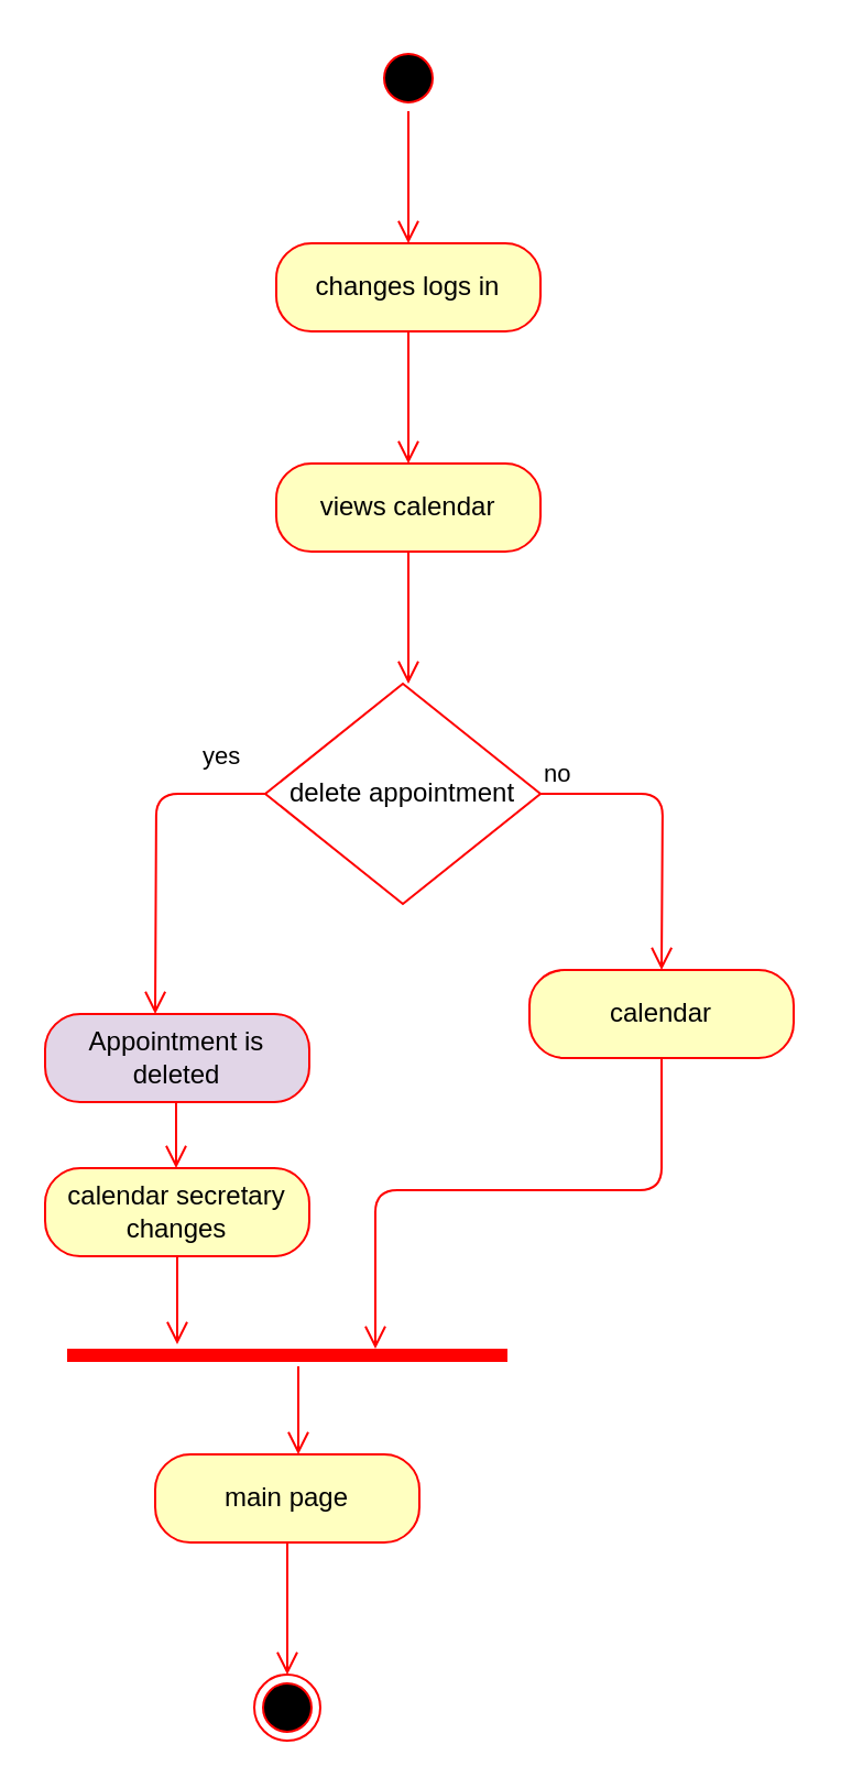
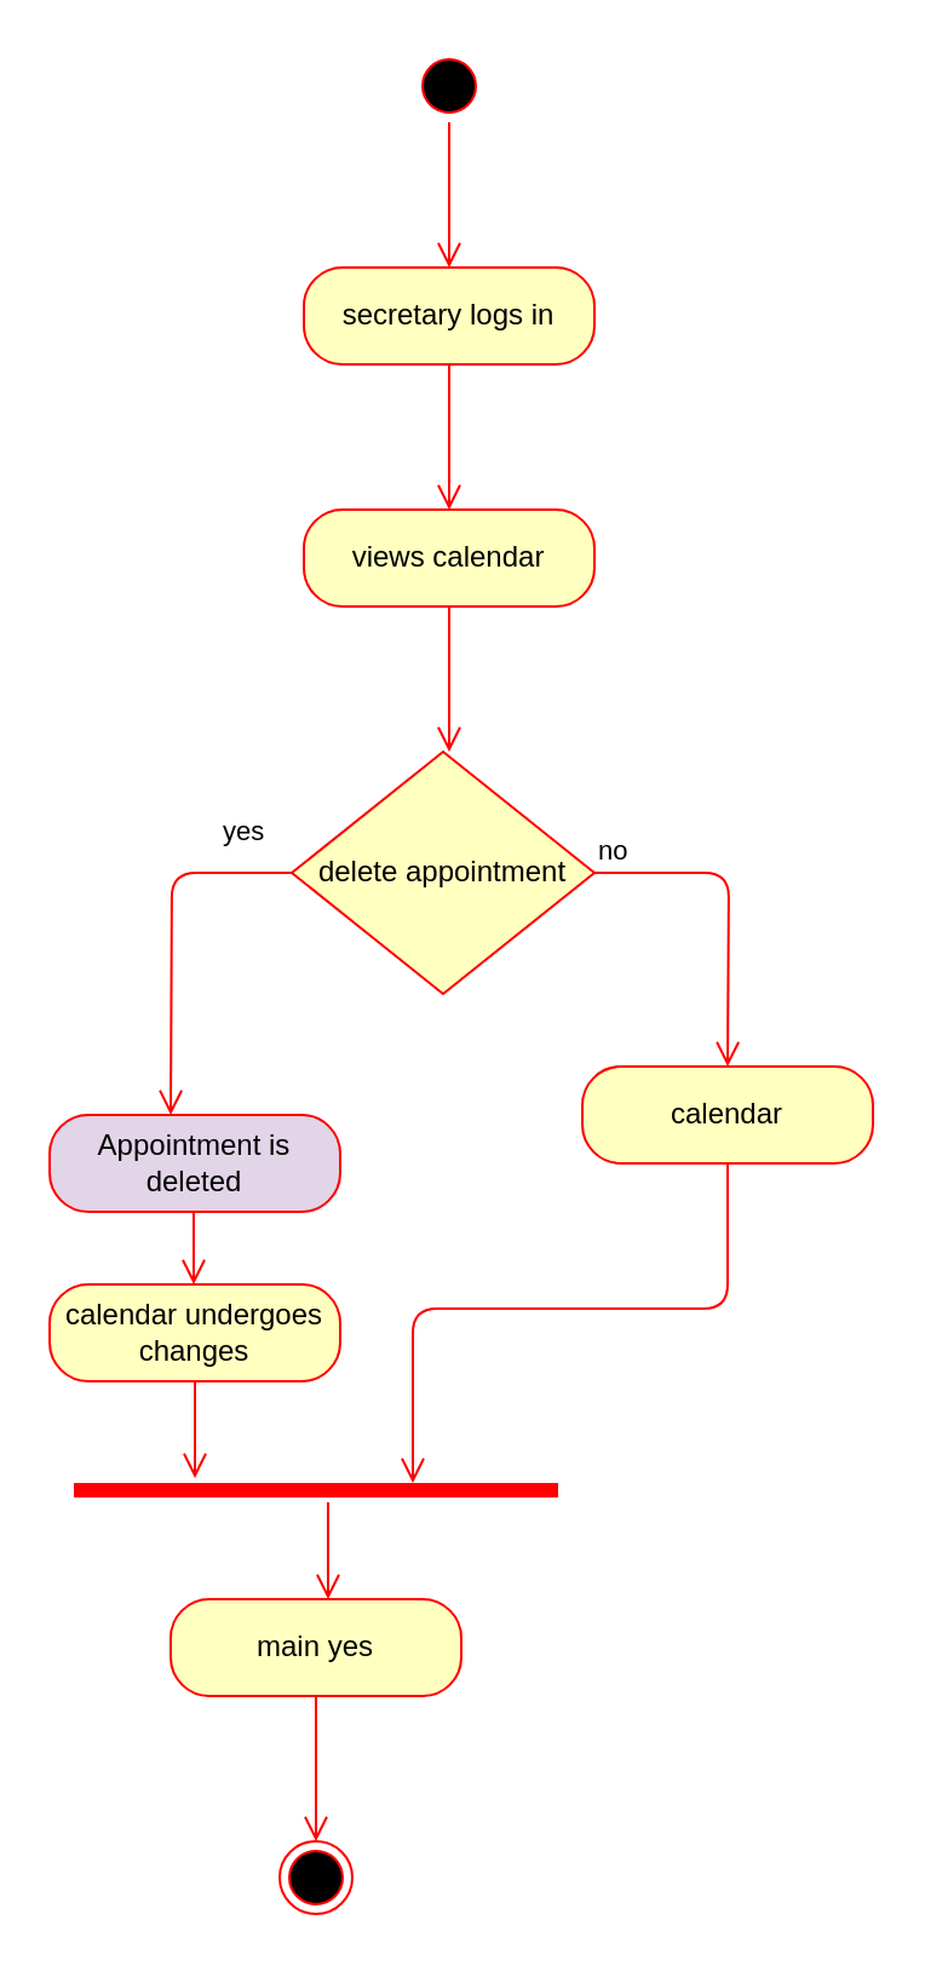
- <mxCell id="4" value="changes logs in" style="rounded=1;whiteSpace=wrap;html=1;arcSize=40;fontColor=#000000;fillColor=#ffffc0;strokeColor=#ff0000;" parent="1" vertex="1"><mxGeometry x="125" y="110" width="120" height="40" as="geometry" /></mxCell>
+ <mxCell id="4" value="secretary logs in" style="rounded=1;whiteSpace=wrap;html=1;arcSize=40;fontColor=#000000;fillColor=#ffffc0;strokeColor=#ff0000;" parent="1" vertex="1"><mxGeometry x="125" y="110" width="120" height="40" as="geometry" /></mxCell>
- <mxCell id="8" value="delete appointment" style="rhombus;whiteSpace=wrap;html=1;fillColor=#ffffff;strokeColor=#ff0000;" parent="1" vertex="1"><mxGeometry x="120" y="310" width="125" height="100" as="geometry" /></mxCell>
+ <mxCell id="8" value="delete appointment" style="rhombus;whiteSpace=wrap;html=1;fillColor=#ffffc0;strokeColor=#ff0000;" parent="1" vertex="1"><mxGeometry x="120" y="310" width="125" height="100" as="geometry" /></mxCell>
- <mxCell id="17" value="calendar secretary changes" style="rounded=1;whiteSpace=wrap;html=1;arcSize=40;fontColor=#000000;fillColor=#ffffc0;strokeColor=#ff0000;" vertex="1" parent="1"><mxGeometry x="20" y="530" width="120" height="40" as="geometry" /></mxCell>
+ <mxCell id="17" value="calendar undergoes changes" style="rounded=1;whiteSpace=wrap;html=1;arcSize=40;fontColor=#000000;fillColor=#ffffc0;strokeColor=#ff0000;" vertex="1" parent="1"><mxGeometry x="20" y="530" width="120" height="40" as="geometry" /></mxCell>
- <mxCell id="20" value="main page" style="rounded=1;whiteSpace=wrap;html=1;arcSize=40;fontColor=#000000;fillColor=#ffffc0;strokeColor=#ff0000;" vertex="1" parent="1"><mxGeometry x="70" y="660" width="120" height="40" as="geometry" /></mxCell>
+ <mxCell id="20" value="main yes" style="rounded=1;whiteSpace=wrap;html=1;arcSize=40;fontColor=#000000;fillColor=#ffffc0;strokeColor=#ff0000;" vertex="1" parent="1"><mxGeometry x="70" y="660" width="120" height="40" as="geometry" /></mxCell>
